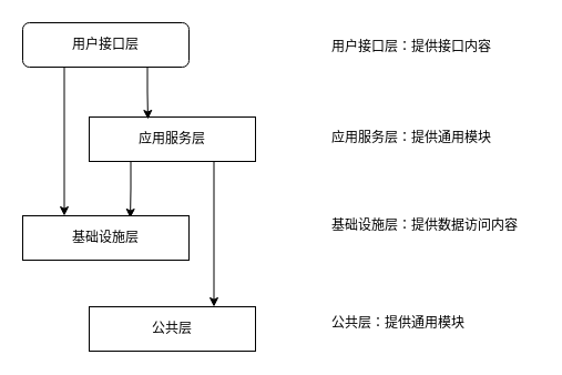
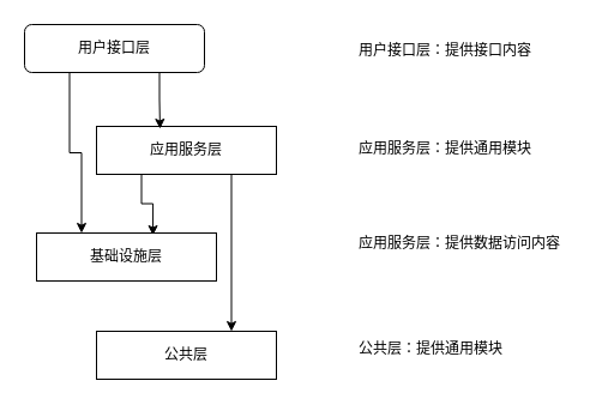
- <mxCell id="12" value="基础设施层：提供数据访问内容" style="text;strokeColor=none;fillColor=none;align=left;verticalAlign=middle;spacingLeft=4;spacingRight=4;overflow=hidden;points=[[0,0.5],[1,0.5]];portConstraint=eastwest;rotatable=0;whiteSpace=wrap;html=1;" vertex="1" parent="1"><mxGeometry x="293" y="188" width="192" height="30" as="geometry" /></mxCell>
+ <mxCell id="12" value="应用服务层：提供数据访问内容" style="text;strokeColor=none;fillColor=none;align=left;verticalAlign=middle;spacingLeft=4;spacingRight=4;overflow=hidden;points=[[0,0.5],[1,0.5]];portConstraint=eastwest;rotatable=0;whiteSpace=wrap;html=1;" vertex="1" parent="1"><mxGeometry x="293" y="188" width="192" height="30" as="geometry" /></mxCell>
- <mxCell id="9" value="基础设施层" style="rounded=0;whiteSpace=wrap;html=1;" vertex="1" parent="1"><mxGeometry x="20" y="194" width="150" height="40" as="geometry" /></mxCell>
+ <mxCell id="9" value="基础设施层" style="rounded=0;whiteSpace=wrap;html=1;" vertex="1" parent="1"><mxGeometry x="30" y="194" width="150" height="40" as="geometry" /></mxCell>
